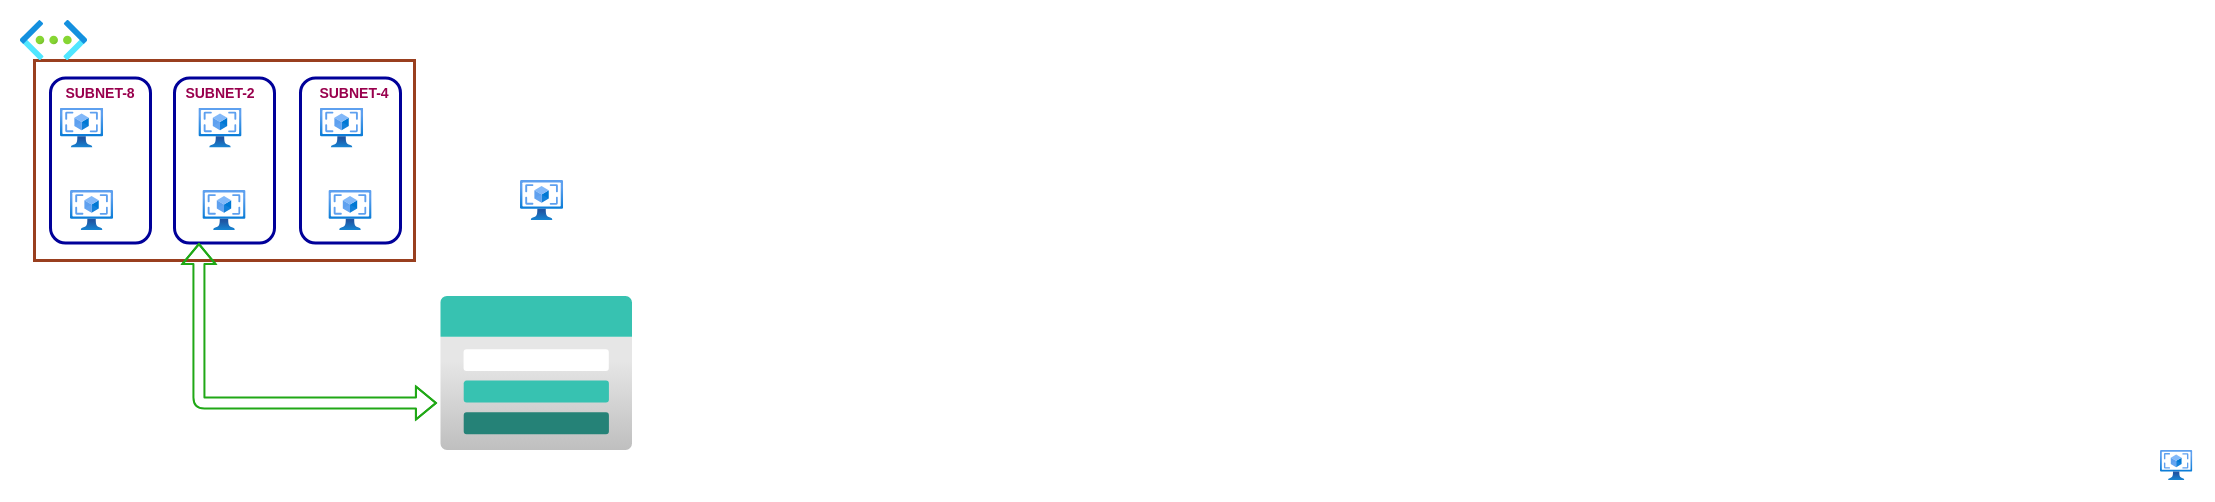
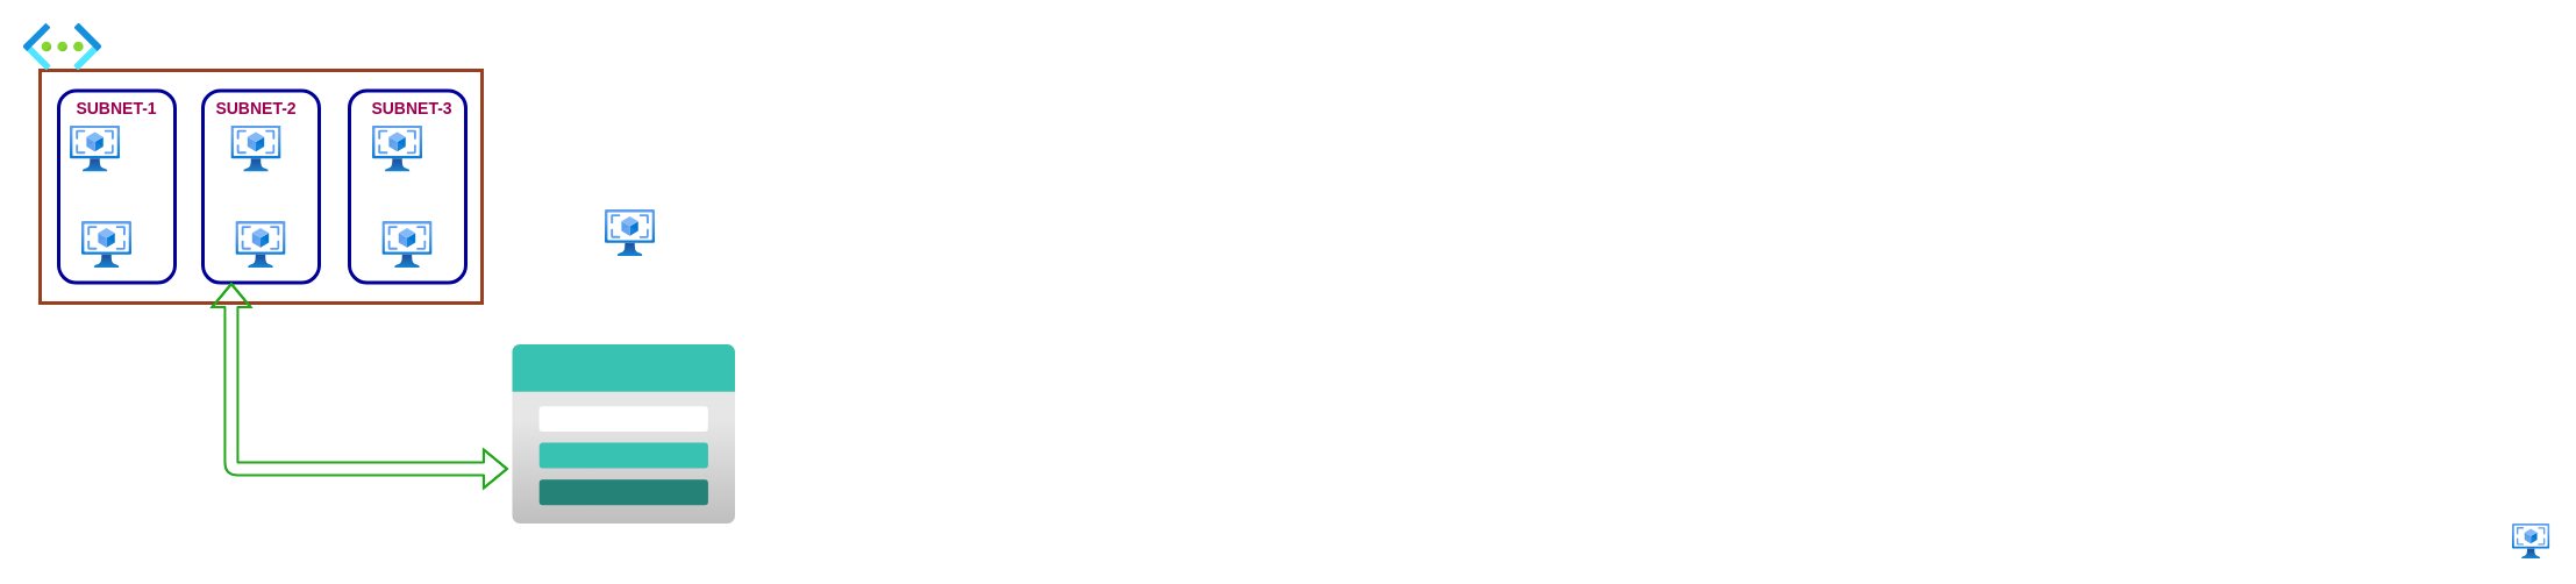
- <mxCell id="7" value="SUBNET-8" style="text;html=1;strokeColor=none;fillColor=none;align=center;verticalAlign=middle;whiteSpace=wrap;rounded=0;strokeWidth=2;fontStyle=1;fontColor=#99004D;fontSize=14;" vertex="1" parent="1"><mxGeometry x="20" y="77.5" width="160" height="30" as="geometry" /></mxCell>
+ <mxCell id="7" value="SUBNET-1" style="text;html=1;strokeColor=none;fillColor=none;align=center;verticalAlign=middle;whiteSpace=wrap;rounded=0;strokeWidth=2;fontStyle=1;fontColor=#99004D;fontSize=14;" vertex="1" parent="1"><mxGeometry x="20" y="77.5" width="160" height="30" as="geometry" /></mxCell>
- <mxCell id="8" value="SUBNET-4" style="text;html=1;strokeColor=none;fillColor=none;align=center;verticalAlign=middle;whiteSpace=wrap;rounded=0;strokeWidth=2;fontStyle=1;fontColor=#99004D;fontSize=14;" vertex="1" parent="1"><mxGeometry x="274" y="77.5" width="160" height="30" as="geometry" /></mxCell>
+ <mxCell id="8" value="SUBNET-3" style="text;html=1;strokeColor=none;fillColor=none;align=center;verticalAlign=middle;whiteSpace=wrap;rounded=0;strokeWidth=2;fontStyle=1;fontColor=#99004D;fontSize=14;" vertex="1" parent="1"><mxGeometry x="274" y="77.5" width="160" height="30" as="geometry" /></mxCell>
